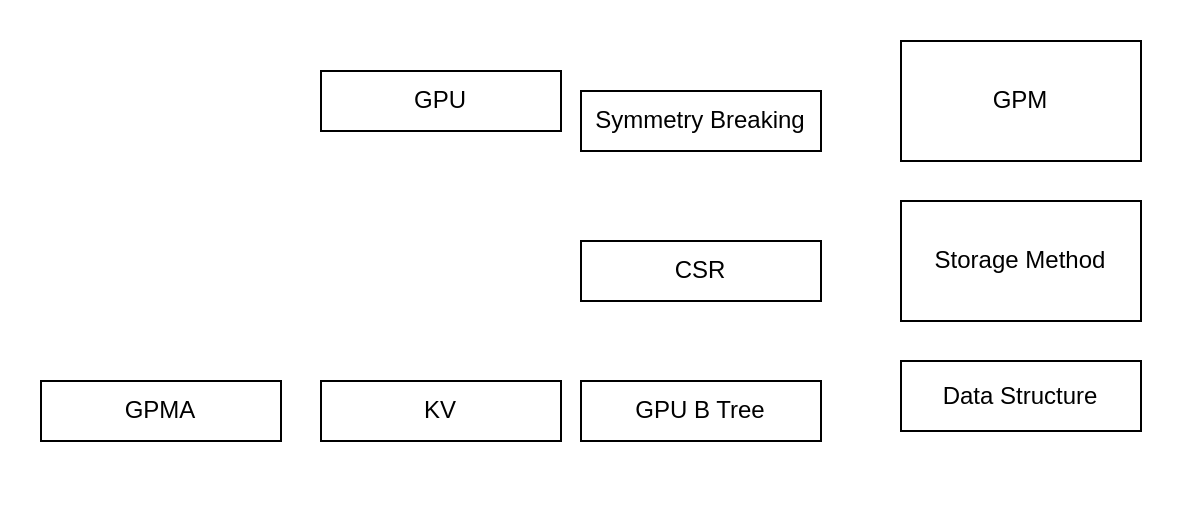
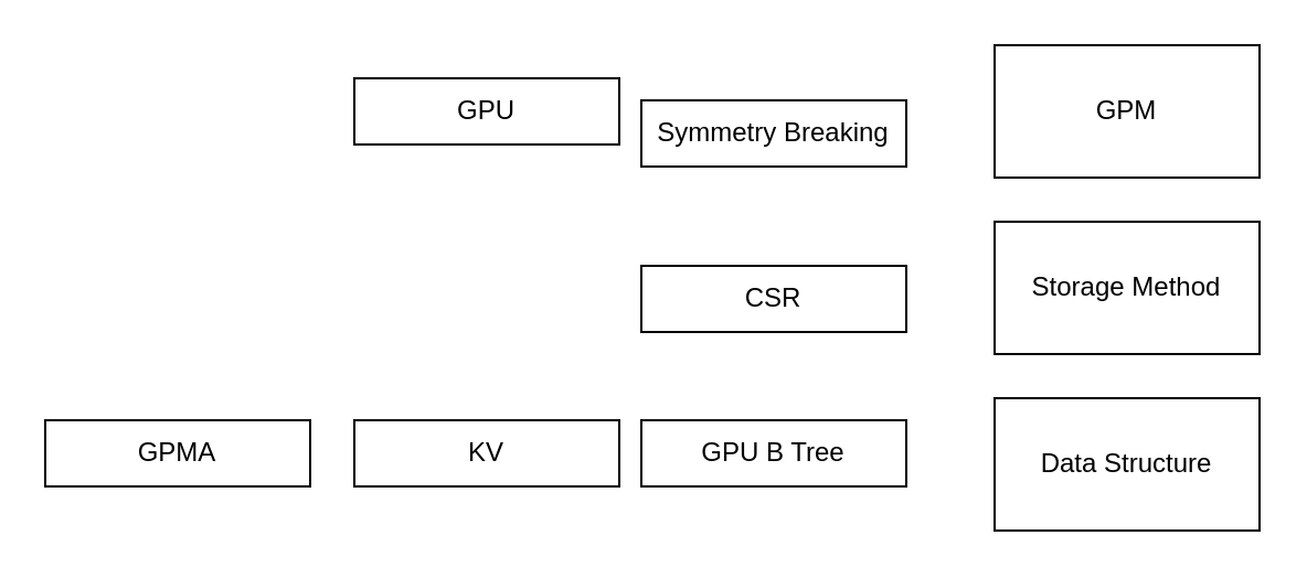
- <mxCell id="4" value="Data Structure" style="rounded=0;whiteSpace=wrap;html=1;" vertex="1" parent="1"><mxGeometry x="450" y="180" width="120" height="35" as="geometry" /></mxCell>
+ <mxCell id="4" value="Data Structure" style="rounded=0;whiteSpace=wrap;html=1;" vertex="1" parent="1"><mxGeometry x="450" y="180" width="120" height="60" as="geometry" /></mxCell>
